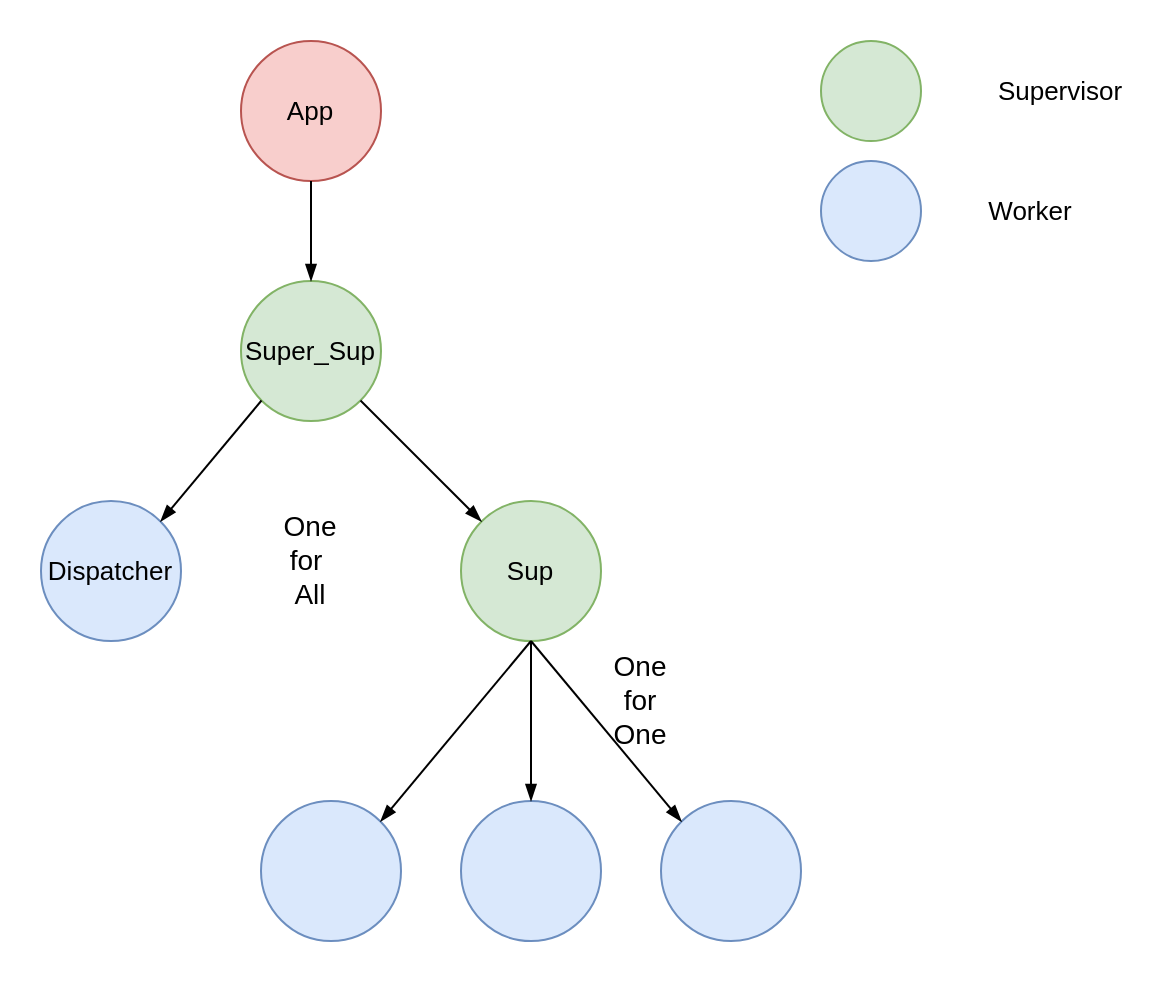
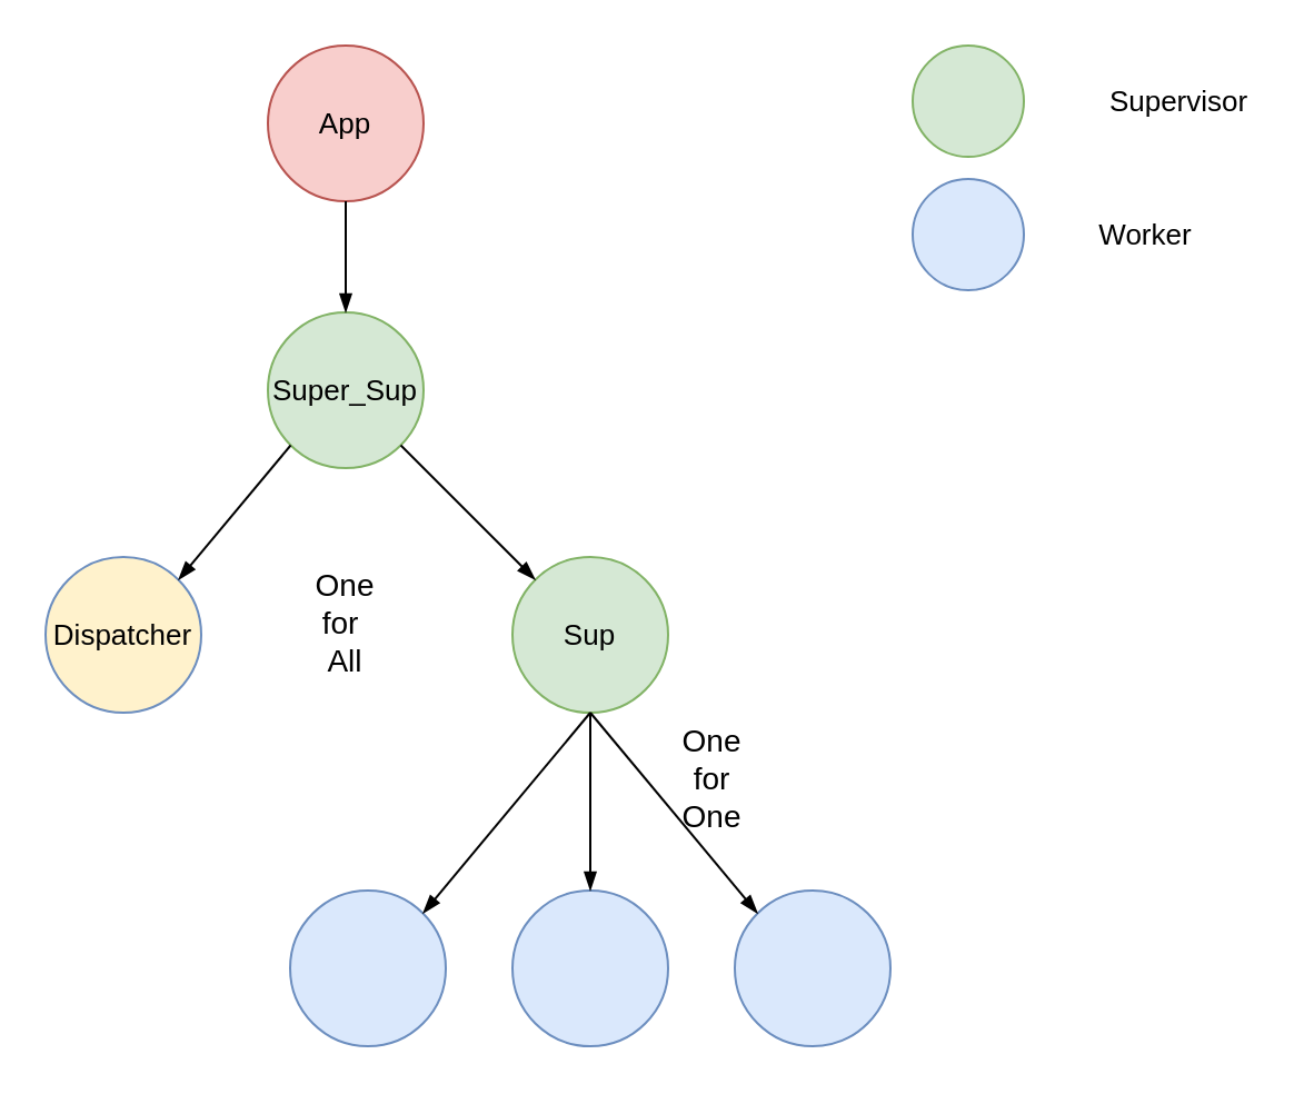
- <mxCell id="3" value="Dispatcher" style="ellipse;whiteSpace=wrap;html=1;aspect=fixed;fillColor=#dae8fc;strokeColor=#6c8ebf;fontSize=13;" vertex="1" parent="1"><mxGeometry x="20" y="250" width="70" height="70" as="geometry" /></mxCell>
+ <mxCell id="3" value="Dispatcher" style="ellipse;whiteSpace=wrap;html=1;aspect=fixed;fillColor=#fff2cc;strokeColor=#6c8ebf;fontSize=13;" vertex="1" parent="1"><mxGeometry x="20" y="250" width="70" height="70" as="geometry" /></mxCell>
